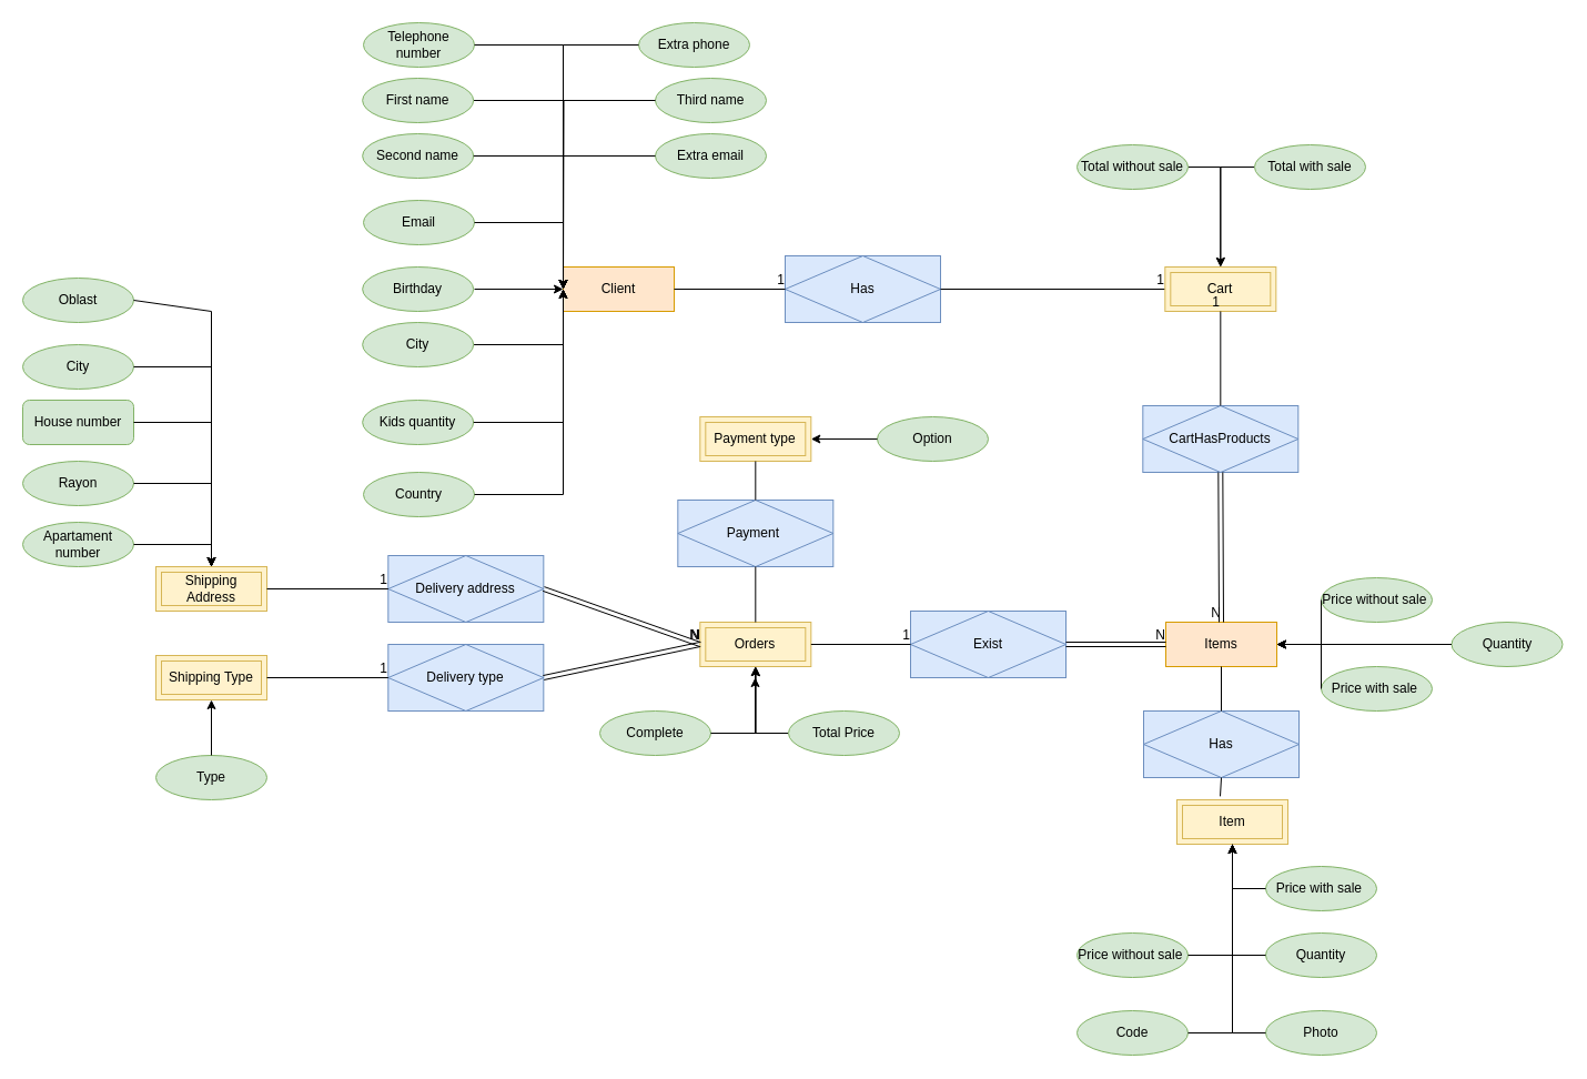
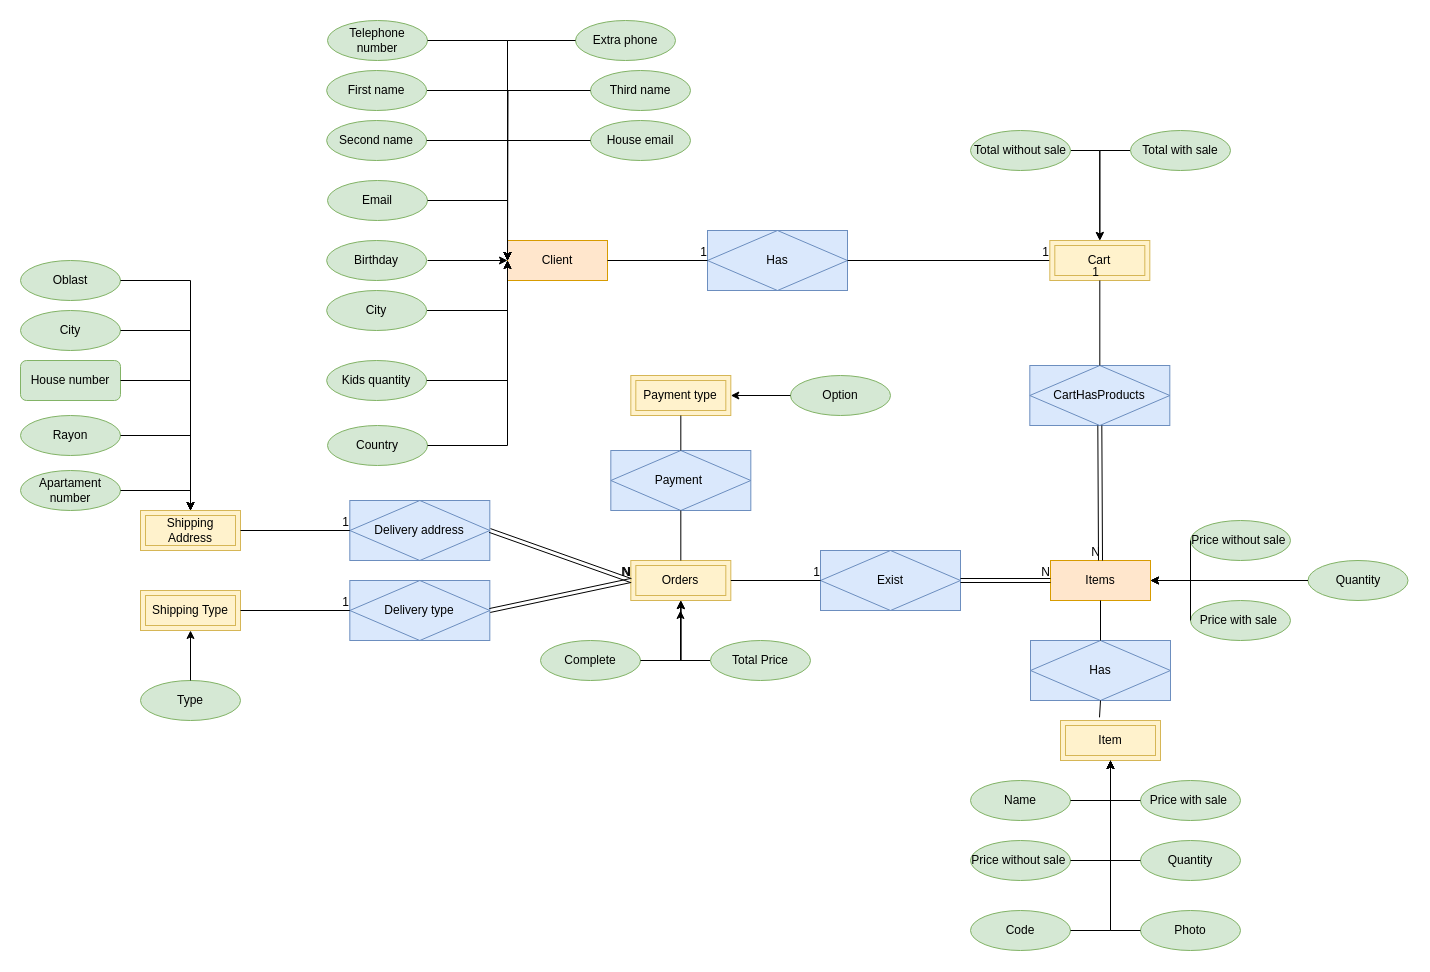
- <mxCell id="80" value="Extra email" style="ellipse;whiteSpace=wrap;html=1;align=center;fillColor=#d5e8d4;strokeColor=#82b366;" vertex="1" parent="1"><mxGeometry x="590" y="120" width="100" height="40" as="geometry" /></mxCell>
+ <mxCell id="80" value="House email" style="ellipse;whiteSpace=wrap;html=1;align=center;fillColor=#d5e8d4;strokeColor=#82b366;" vertex="1" parent="1"><mxGeometry x="590" y="120" width="100" height="40" as="geometry" /></mxCell>
- <mxCell id="98" value="Oblast" style="ellipse;whiteSpace=wrap;html=1;align=center;fillColor=#d5e8d4;strokeColor=#82b366;" vertex="1" parent="1"><mxGeometry x="20" y="250" width="100" height="40" as="geometry" /></mxCell>
+ <mxCell id="98" value="Oblast" style="ellipse;whiteSpace=wrap;html=1;align=center;fillColor=#d5e8d4;strokeColor=#82b366;" vertex="1" parent="1"><mxGeometry x="20" y="260" width="100" height="40" as="geometry" /></mxCell>
+ <mxCell id="33" value="Name" style="ellipse;whiteSpace=wrap;html=1;align=center;fillColor=#d5e8d4;strokeColor=#82b366;" vertex="1" parent="1"><mxGeometry x="970" y="780" width="100" height="40" as="geometry" /></mxCell>
+ <mxCell id="67" value="" style="endArrow=classic;html=1;rounded=0;entryX=0.5;entryY=1;entryDx=0;entryDy=0;exitX=1;exitY=0.5;exitDx=0;exitDy=0;" edge="1" parent="1" source="33" target="66"><mxGeometry width="50" height="50" relative="1" as="geometry"><mxPoint x="760" y="660" as="sourcePoint" /><mxPoint x="810" y="610" as="targetPoint" /><Array as="points"><mxPoint x="1110" y="800" /></Array></mxGeometry></mxCell>
